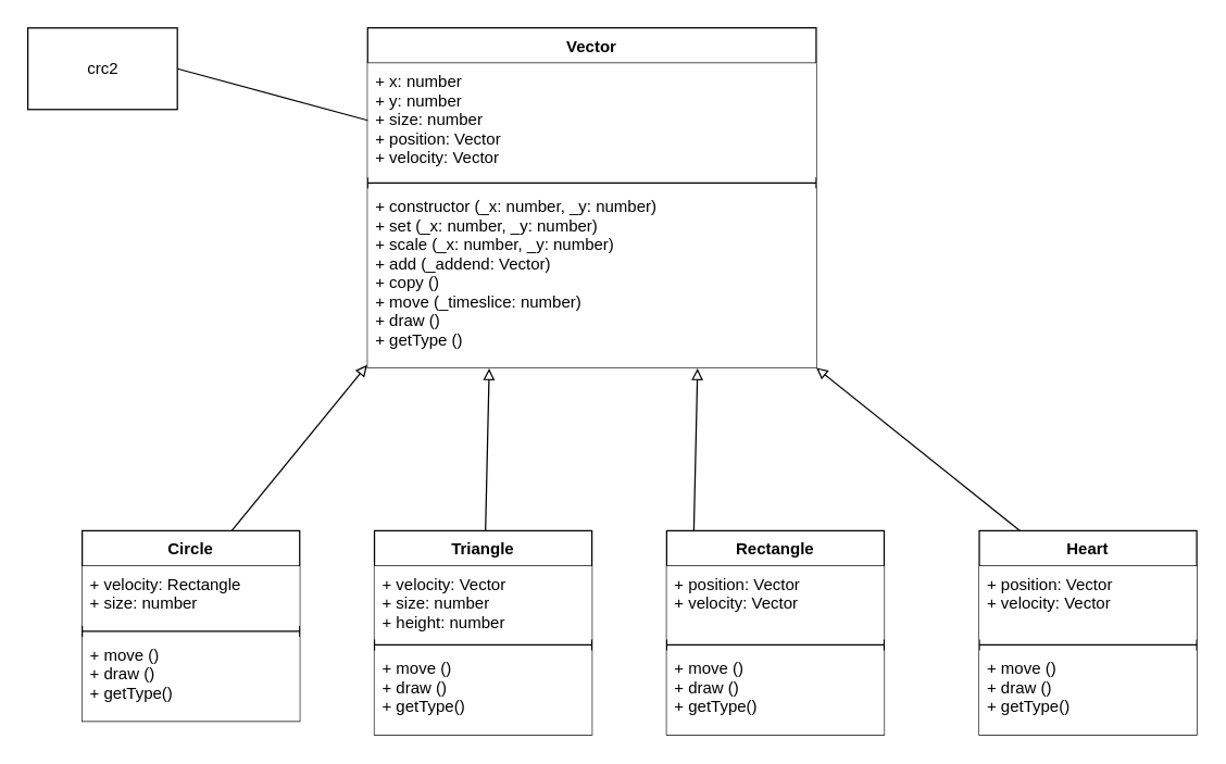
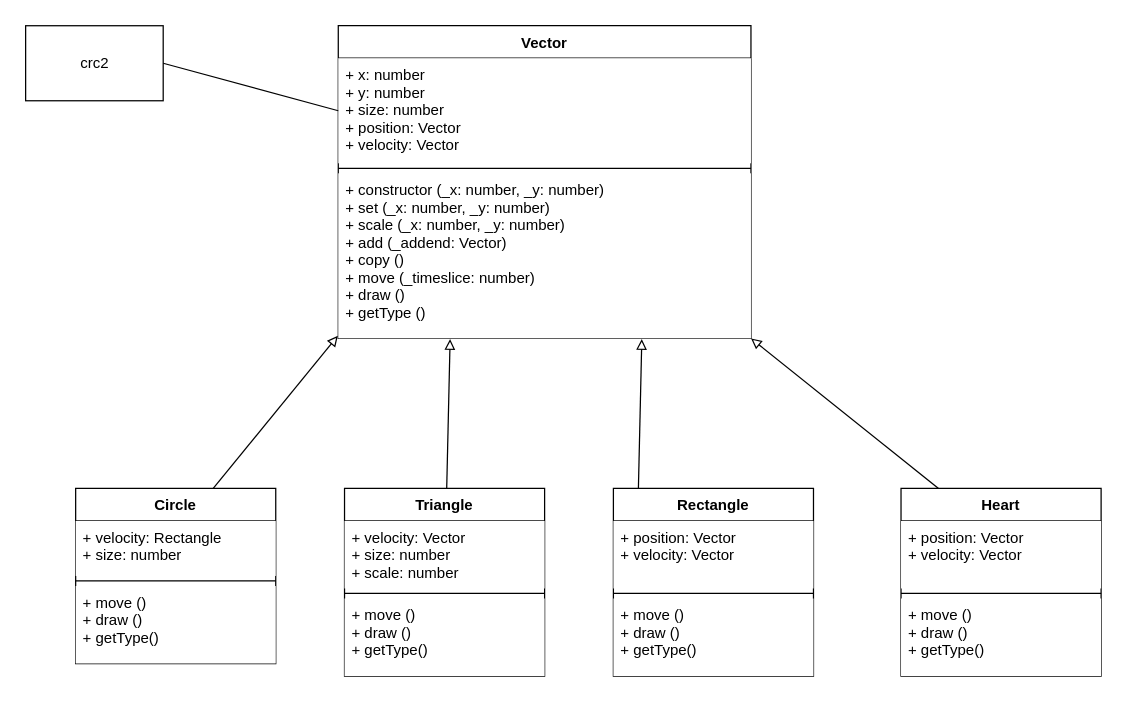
- <mxCell id="17" value="+ velocity: Vector&#10;+ size: number&#10;+ height: number" style="text;strokeColor=none;align=left;verticalAlign=top;spacingLeft=4;spacingRight=4;overflow=hidden;rotatable=0;points=[[0,0.5],[1,0.5]];portConstraint=eastwest;fillColor=#ffffff;" parent="16" vertex="1"><mxGeometry y="26" width="160" height="54" as="geometry" /></mxCell>
+ <mxCell id="17" value="+ velocity: Vector&#10;+ size: number&#10;+ scale: number" style="text;strokeColor=none;align=left;verticalAlign=top;spacingLeft=4;spacingRight=4;overflow=hidden;rotatable=0;points=[[0,0.5],[1,0.5]];portConstraint=eastwest;fillColor=#ffffff;" parent="16" vertex="1"><mxGeometry y="26" width="160" height="54" as="geometry" /></mxCell>
